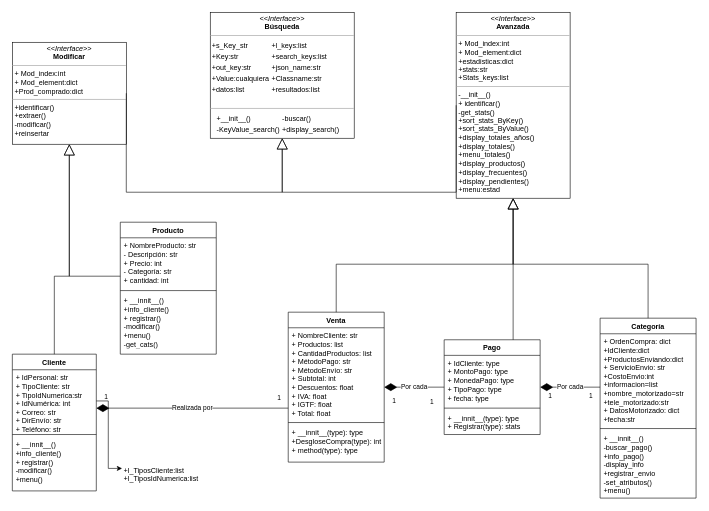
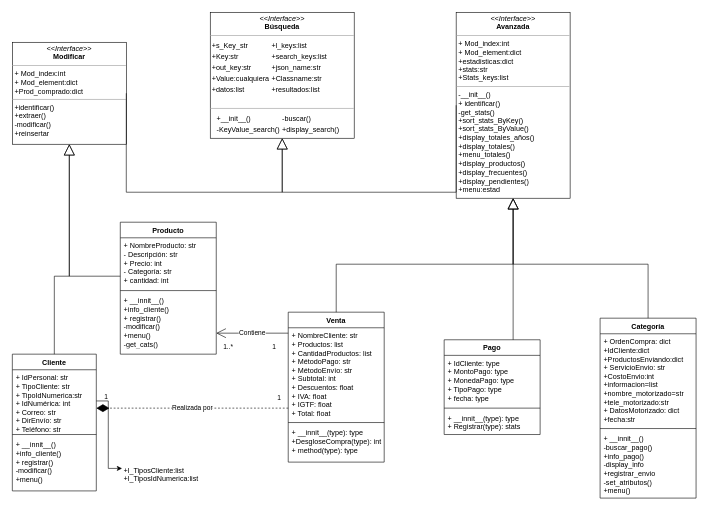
+ <mxCell id="22" value="Contiene" style="endArrow=none;html=1;endSize=12;startArrow=open;startSize=14;startFill=0;rounded=0;endFill=0;edgeStyle=elbowEdgeStyle;elbow=vertical;" parent="1" source="2" target="10" edge="1"><mxGeometry relative="1" as="geometry"><mxPoint x="370" y="260" as="sourcePoint" /><mxPoint x="210" y="250" as="targetPoint" /></mxGeometry></mxCell>
+ <mxCell id="23" value="1..*" style="edgeLabel;resizable=0;html=1;align=left;verticalAlign=top;rounded=0;" parent="22" connectable="0" vertex="1"><mxGeometry x="-1" relative="1" as="geometry"><mxPoint x="10" y="10" as="offset" /></mxGeometry></mxCell>
+ <mxCell id="24" value="1" style="edgeLabel;resizable=0;html=1;align=right;verticalAlign=top;rounded=0;" parent="22" connectable="0" vertex="1"><mxGeometry x="1" relative="1" as="geometry"><mxPoint x="-20" y="10" as="offset" /></mxGeometry></mxCell>
- <mxCell id="28" value="Por cada" style="endArrow=diamondThin;html=1;endSize=19;startArrow=none;startSize=14;startFill=0;rounded=0;endFill=1;edgeStyle=elbowEdgeStyle;elbow=vertical;" parent="1" source="14" target="10" edge="1"><mxGeometry relative="1" as="geometry"><mxPoint x="590" y="350" as="sourcePoint" /><mxPoint x="690" y="490" as="targetPoint" /></mxGeometry></mxCell>
- <mxCell id="29" value="1" style="edgeLabel;resizable=0;html=1;align=left;verticalAlign=top;rounded=0;" parent="28" connectable="0" vertex="1"><mxGeometry x="-1" relative="1" as="geometry"><mxPoint x="-25" y="11" as="offset" /></mxGeometry></mxCell>
- <mxCell id="30" value="1" style="edgeLabel;resizable=0;html=1;align=right;verticalAlign=top;rounded=0;" parent="28" connectable="0" vertex="1"><mxGeometry x="1" relative="1" as="geometry"><mxPoint x="20" y="10" as="offset" /></mxGeometry></mxCell>
- <mxCell id="31" value="Por cada" style="endArrow=diamondThin;html=1;endSize=19;startArrow=none;startSize=14;startFill=0;rounded=0;endFill=1;edgeStyle=elbowEdgeStyle;elbow=vertical;" parent="1" source="18" target="14" edge="1"><mxGeometry relative="1" as="geometry"><mxPoint x="581" y="506" as="sourcePoint" /><mxPoint x="480" y="276" as="targetPoint" /></mxGeometry></mxCell>
- <mxCell id="32" value="1" style="edgeLabel;resizable=0;html=1;align=left;verticalAlign=top;rounded=0;" parent="31" connectable="0" vertex="1"><mxGeometry x="-1" relative="1" as="geometry"><mxPoint x="-20" y="1" as="offset" /></mxGeometry></mxCell>
- <mxCell id="33" value="1" style="edgeLabel;resizable=0;html=1;align=right;verticalAlign=top;rounded=0;" parent="31" connectable="0" vertex="1"><mxGeometry x="1" relative="1" as="geometry"><mxPoint x="20" y="1" as="offset" /></mxGeometry></mxCell>
- <mxCell id="25" value="Realizada por" style="endArrow=diamondThin;html=1;endSize=19;startArrow=none;startSize=14;startFill=0;rounded=0;endFill=1;edgeStyle=elbowEdgeStyle;elbow=vertical;" parent="1" source="10" target="6" edge="1"><mxGeometry relative="1" as="geometry"><mxPoint x="220" y="180" as="sourcePoint" /><mxPoint x="274" y="260" as="targetPoint" /></mxGeometry></mxCell>
+ <mxCell id="25" value="Realizada por" style="endArrow=diamondThin;html=1;endSize=19;startArrow=none;startSize=14;startFill=0;rounded=0;endFill=1;edgeStyle=elbowEdgeStyle;elbow=vertical;dashed=1;" parent="1" source="10" target="6" edge="1"><mxGeometry relative="1" as="geometry"><mxPoint x="220" y="180" as="sourcePoint" /><mxPoint x="274" y="260" as="targetPoint" /></mxGeometry></mxCell>
